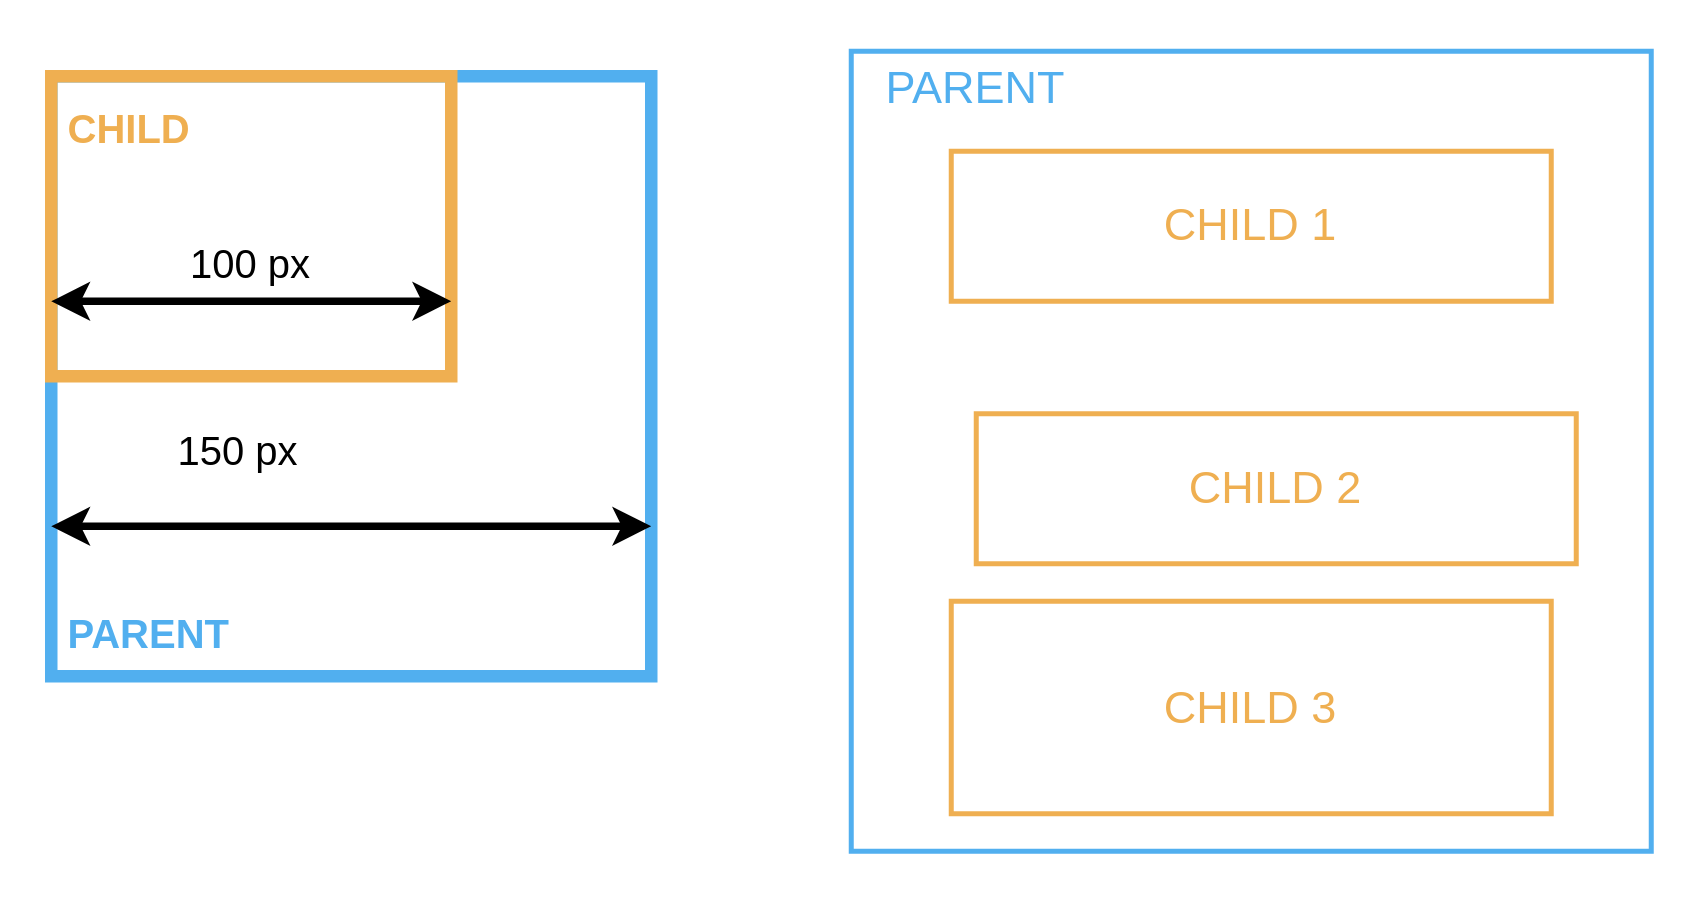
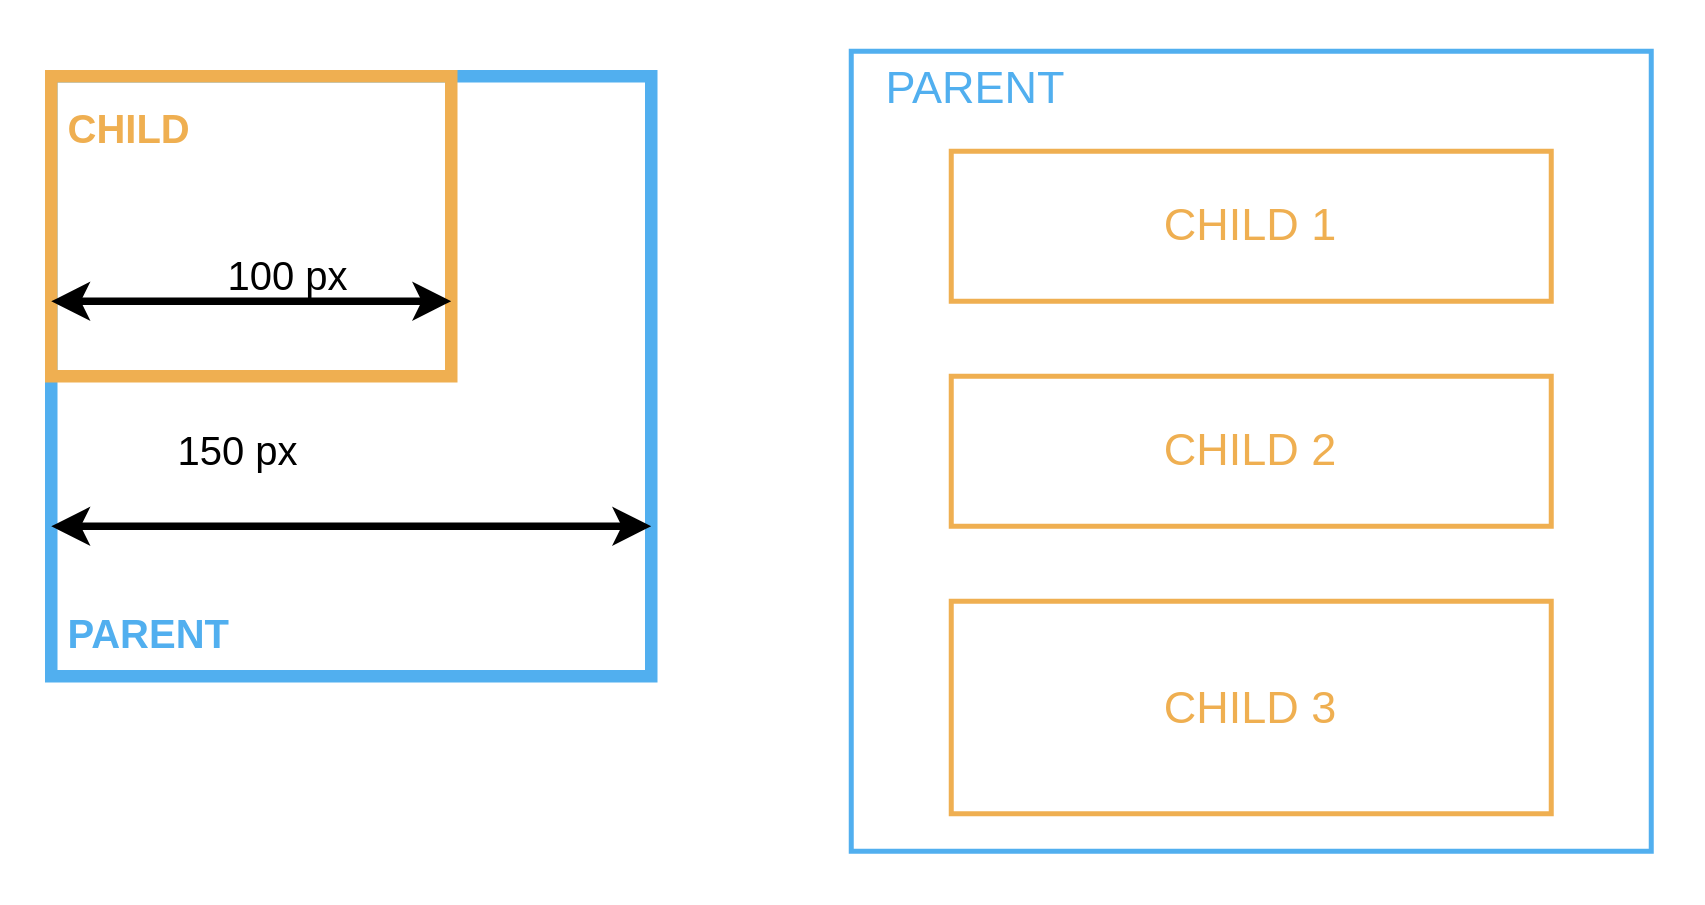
- <mxCell id="5" value="&lt;font style=&quot;font-size: 16px;&quot;&gt;100 px&lt;/font&gt;" style="text;html=1;strokeColor=none;fillColor=none;align=center;verticalAlign=middle;whiteSpace=wrap;rounded=0;" parent="1" vertex="1"><mxGeometry x="70" y="90" width="60" height="30" as="geometry" /></mxCell>
+ <mxCell id="5" value="&lt;font style=&quot;font-size: 16px;&quot;&gt;100 px&lt;/font&gt;" style="text;html=1;strokeColor=none;fillColor=none;align=center;verticalAlign=middle;whiteSpace=wrap;rounded=0;" parent="1" vertex="1"><mxGeometry x="85" y="95" width="60" height="30" as="geometry" /></mxCell>
- <mxCell id="10" value="&lt;font color=&quot;#efaf51&quot; style=&quot;font-size: 18px;&quot;&gt;CHILD 2&lt;/font&gt;" style="rounded=0;whiteSpace=wrap;html=1;strokeWidth=2;strokeColor=#EFAF51;" vertex="1" parent="1"><mxGeometry x="390" y="165" width="240" height="60" as="geometry" /></mxCell>
+ <mxCell id="10" value="&lt;font color=&quot;#efaf51&quot; style=&quot;font-size: 18px;&quot;&gt;CHILD 2&lt;/font&gt;" style="rounded=0;whiteSpace=wrap;html=1;strokeWidth=2;strokeColor=#EFAF51;" vertex="1" parent="1"><mxGeometry x="380" y="150" width="240" height="60" as="geometry" /></mxCell>
